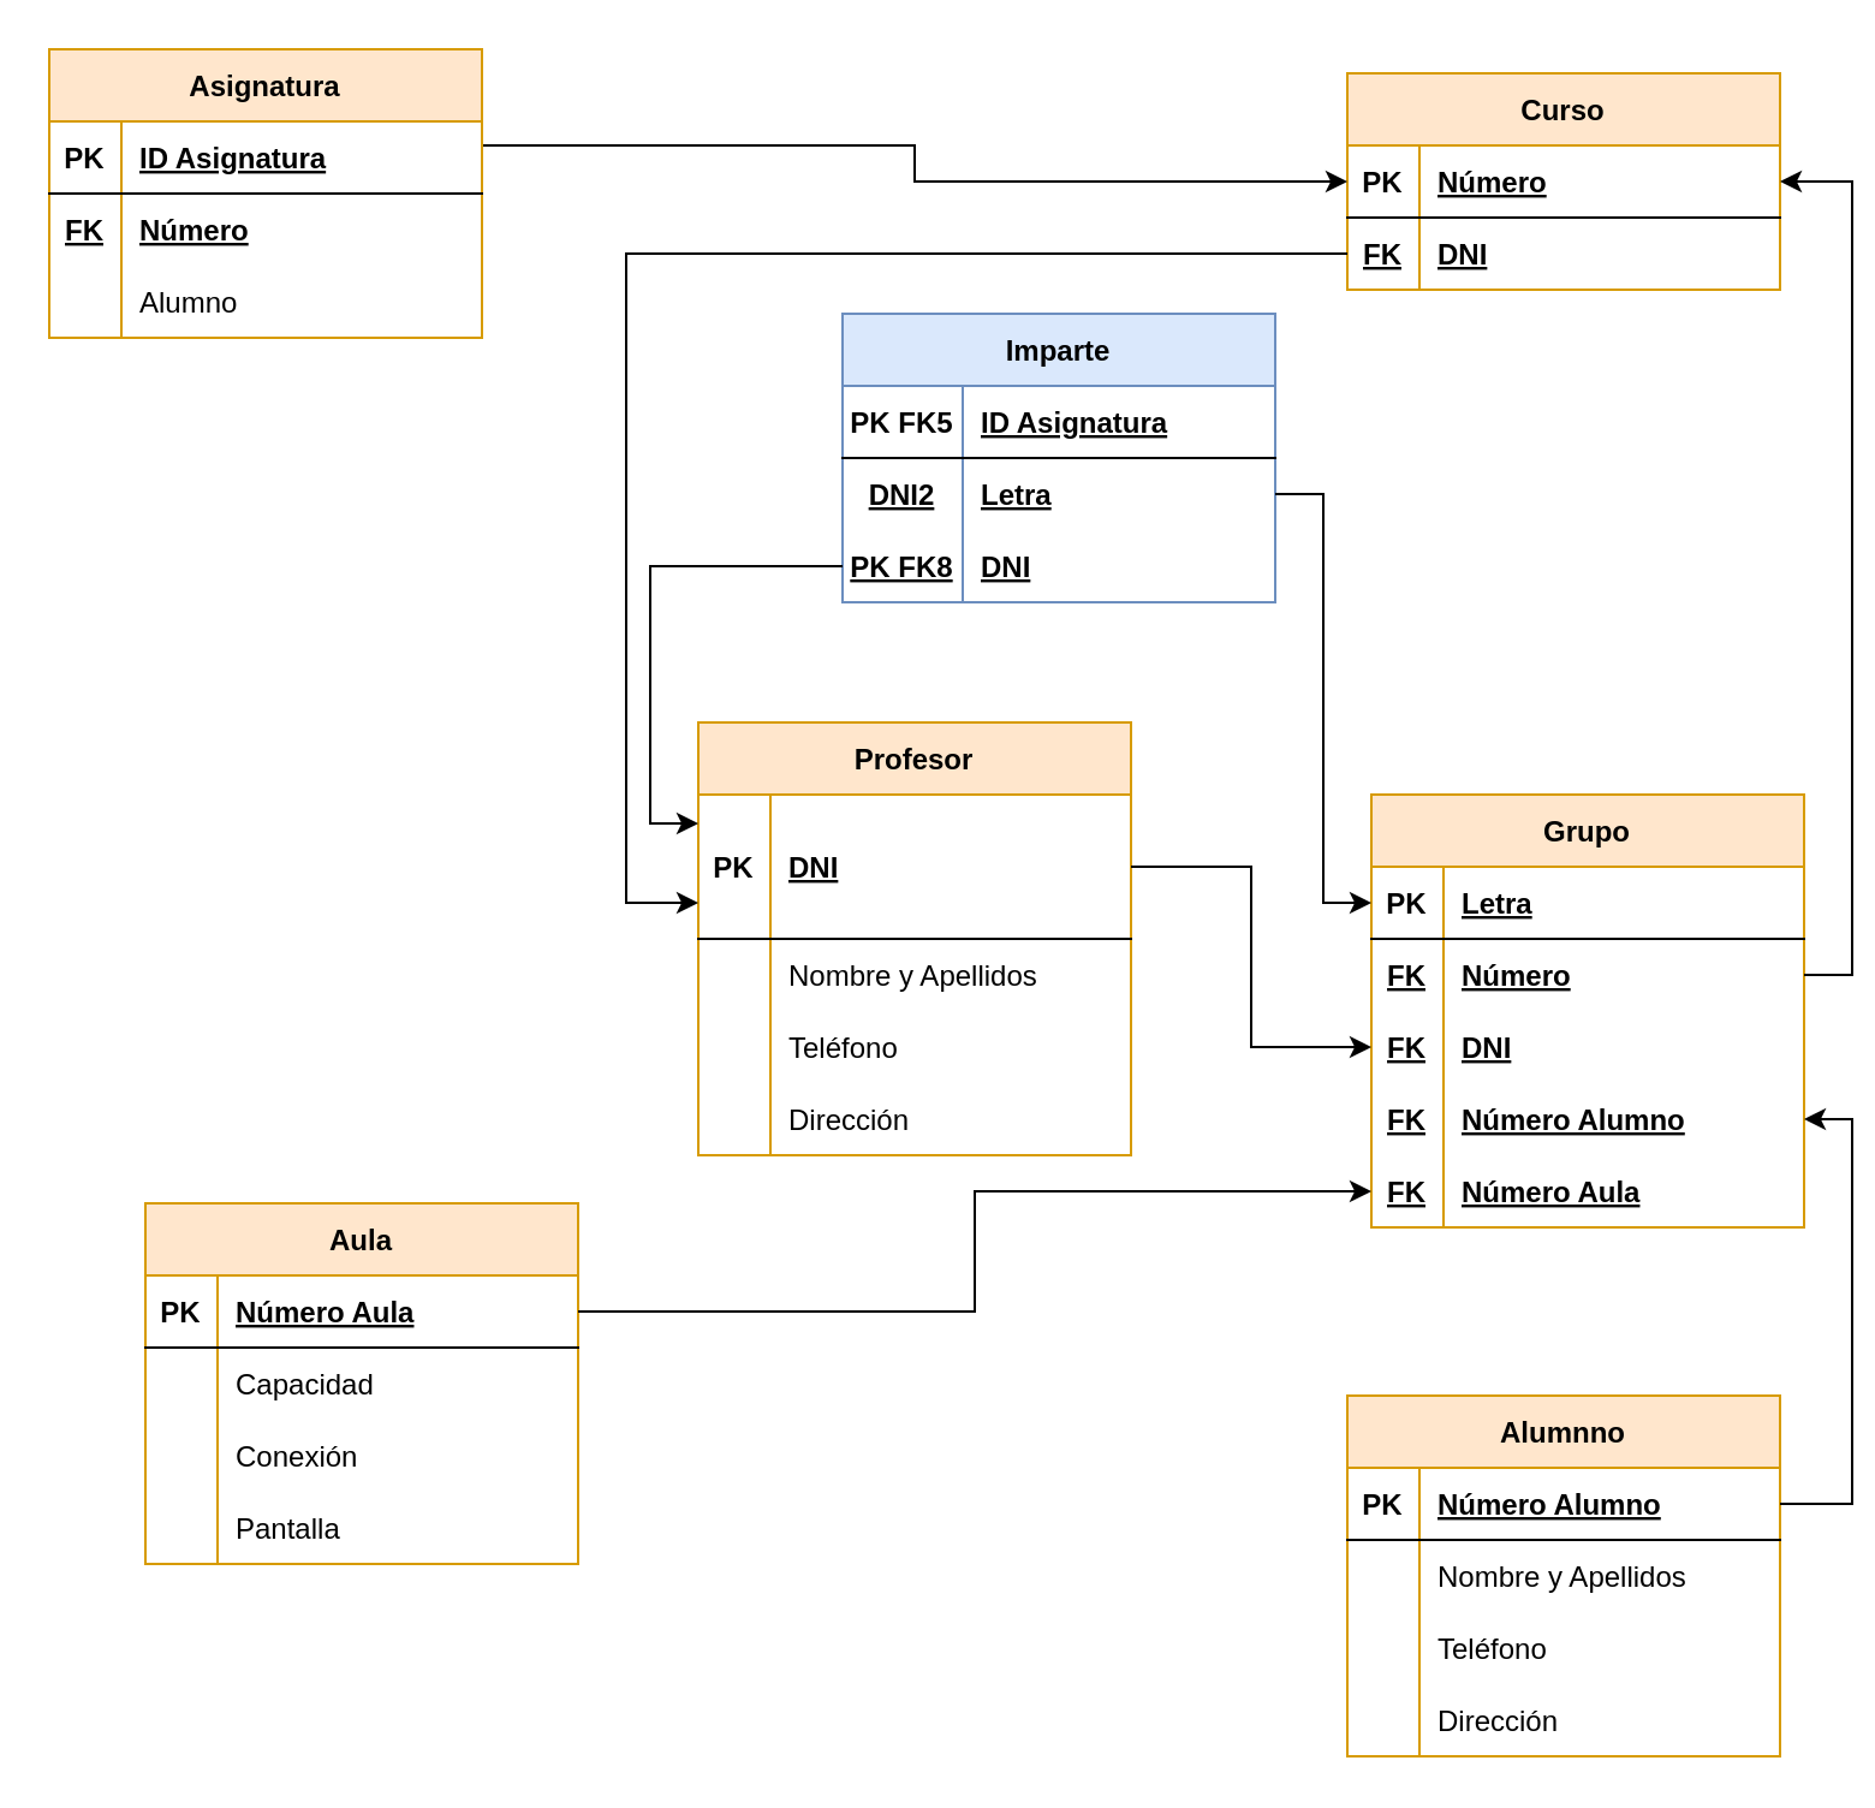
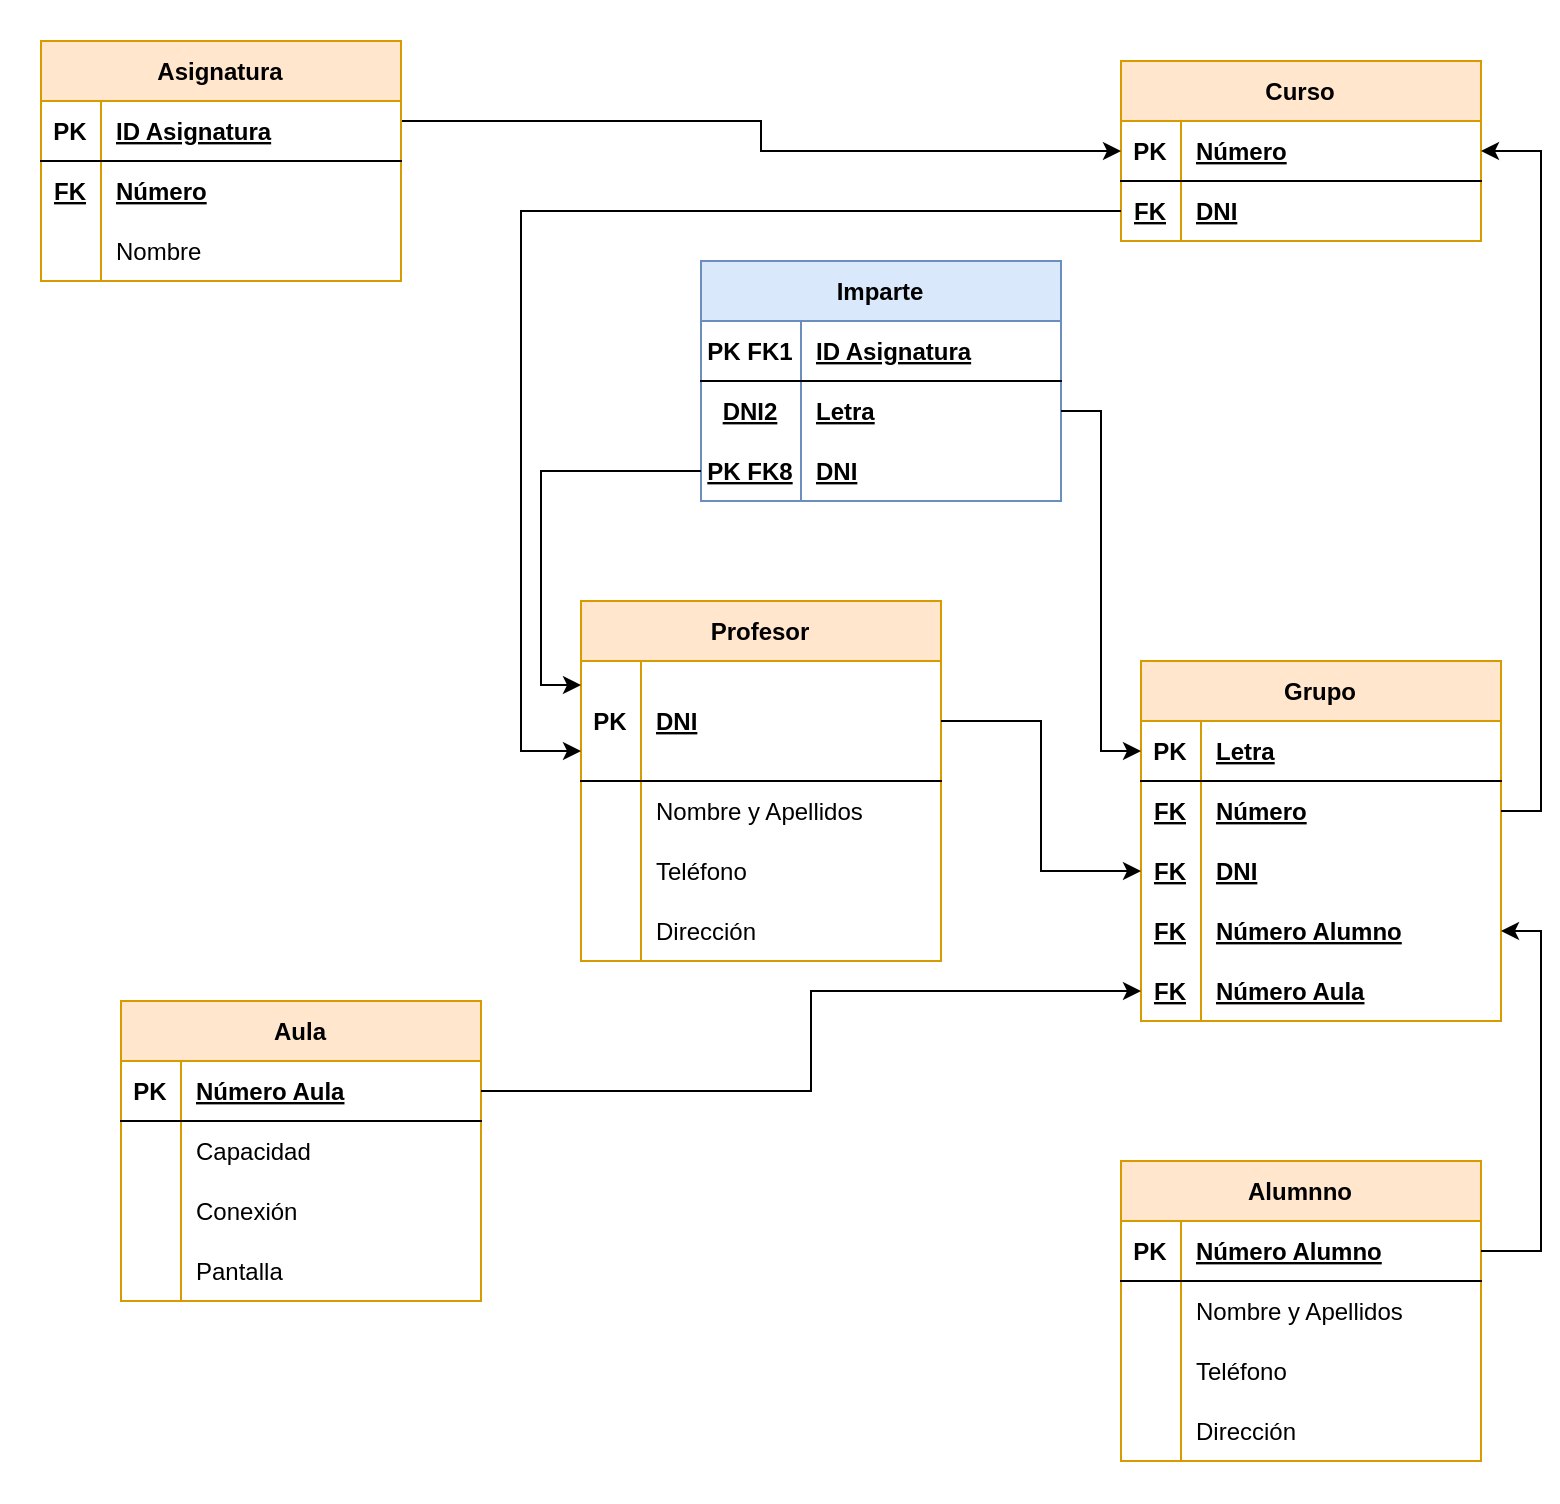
- <mxCell id="58" value="Alumno" style="shape=partialRectangle;connectable=0;fillColor=none;top=0;left=0;bottom=0;right=0;align=left;spacingLeft=6;overflow=hidden;" parent="56" vertex="1"><mxGeometry x="30" width="150" height="30" as="geometry"><mxRectangle width="150" height="30" as="alternateBounds" /></mxGeometry></mxCell>
+ <mxCell id="58" value="Nombre" style="shape=partialRectangle;connectable=0;fillColor=none;top=0;left=0;bottom=0;right=0;align=left;spacingLeft=6;overflow=hidden;" parent="56" vertex="1"><mxGeometry x="30" width="150" height="30" as="geometry"><mxRectangle width="150" height="30" as="alternateBounds" /></mxGeometry></mxCell>
- <mxCell id="40" value="PK FK5" style="shape=partialRectangle;connectable=0;fillColor=none;top=0;left=0;bottom=0;right=0;fontStyle=1;overflow=hidden;" parent="39" vertex="1"><mxGeometry width="50" height="30" as="geometry"><mxRectangle width="50" height="30" as="alternateBounds" /></mxGeometry></mxCell>
+ <mxCell id="40" value="PK FK1" style="shape=partialRectangle;connectable=0;fillColor=none;top=0;left=0;bottom=0;right=0;fontStyle=1;overflow=hidden;" parent="39" vertex="1"><mxGeometry width="50" height="30" as="geometry"><mxRectangle width="50" height="30" as="alternateBounds" /></mxGeometry></mxCell>
